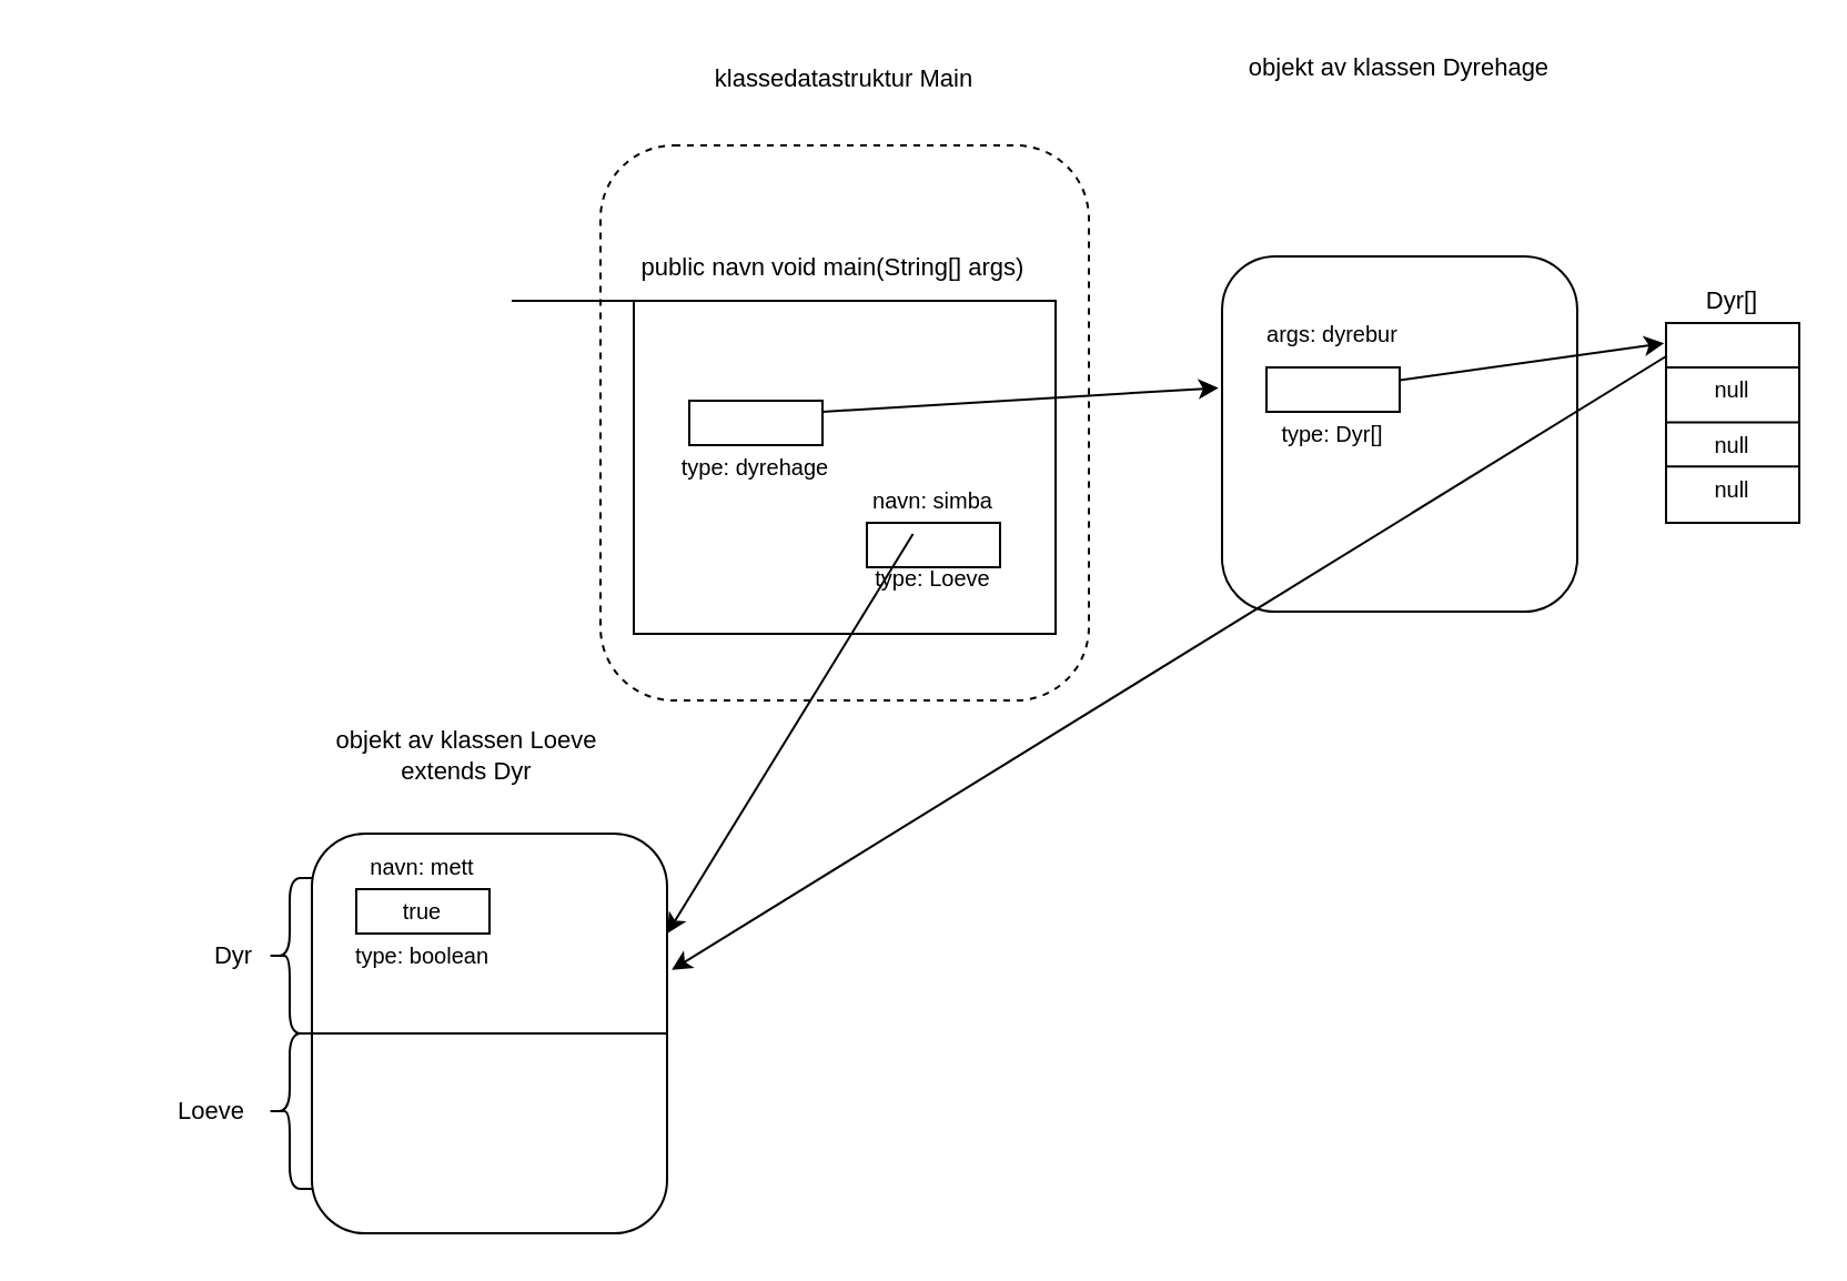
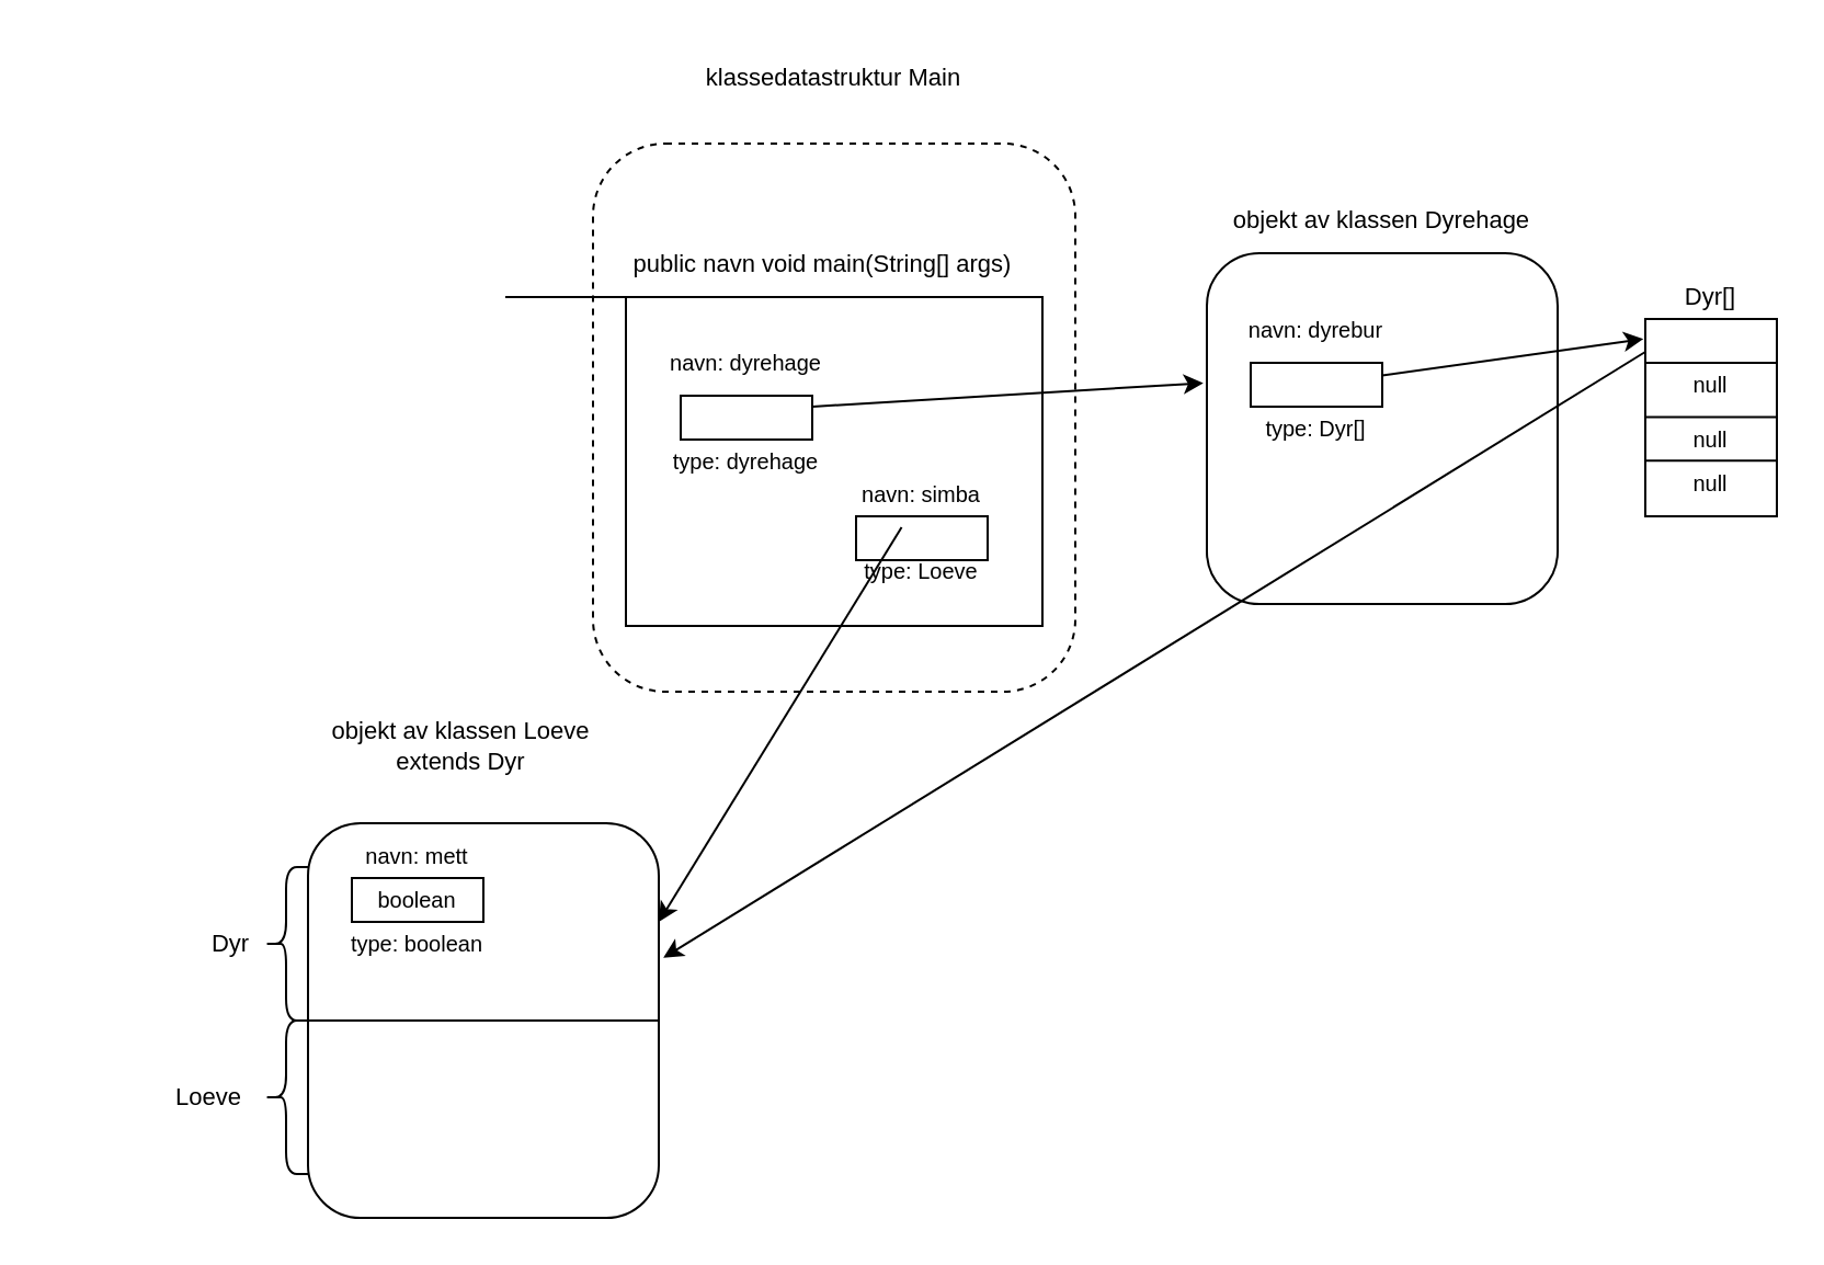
- <mxCell id="11" value="&lt;font style=&quot;font-size: 11px;&quot;&gt;objekt av klassen Dyrehage&lt;/font&gt;" style="text;html=1;strokeColor=none;fillColor=none;align=center;verticalAlign=middle;whiteSpace=wrap;rounded=0;fontSize=10;" vertex="1" parent="1"><mxGeometry x="555" y="15" width="150" height="30" as="geometry" /></mxCell>
+ <mxCell id="11" value="&lt;font style=&quot;font-size: 11px;&quot;&gt;objekt av klassen Dyrehage&lt;/font&gt;" style="text;html=1;strokeColor=none;fillColor=none;align=center;verticalAlign=middle;whiteSpace=wrap;rounded=0;fontSize=10;" vertex="1" parent="1"><mxGeometry x="555" y="85" width="150" height="30" as="geometry" /></mxCell>
- <mxCell id="13" value="&lt;font style=&quot;font-size: 10px;&quot;&gt;args: dyrebur&lt;/font&gt;" style="text;html=1;strokeColor=none;fillColor=none;align=center;verticalAlign=middle;whiteSpace=wrap;rounded=0;fontSize=11;" vertex="1" parent="1"><mxGeometry x="550" y="135" width="100" height="30" as="geometry" /></mxCell>
+ <mxCell id="13" value="&lt;font style=&quot;font-size: 10px;&quot;&gt;navn: dyrebur&lt;/font&gt;" style="text;html=1;strokeColor=none;fillColor=none;align=center;verticalAlign=middle;whiteSpace=wrap;rounded=0;fontSize=11;" vertex="1" parent="1"><mxGeometry x="550" y="135" width="100" height="30" as="geometry" /></mxCell>
+ <mxCell id="8" value="&lt;font style=&quot;font-size: 10px;&quot;&gt;navn: dyrehage&lt;/font&gt;" style="text;html=1;strokeColor=none;fillColor=none;align=center;verticalAlign=middle;whiteSpace=wrap;rounded=0;fontSize=11;" vertex="1" parent="1"><mxGeometry x="290" y="150" width="100" height="30" as="geometry" /></mxCell>
- <mxCell id="24" value="&lt;span style=&quot;font-size: 10px;&quot;&gt;true&lt;br&gt;&lt;/span&gt;" style="text;html=1;strokeColor=none;fillColor=none;align=center;verticalAlign=middle;whiteSpace=wrap;rounded=0;fontSize=11;" vertex="1" parent="1"><mxGeometry x="140" y="395" width="100" height="30" as="geometry" /></mxCell>
+ <mxCell id="24" value="&lt;span style=&quot;font-size: 10px;&quot;&gt;boolean&lt;br&gt;&lt;/span&gt;" style="text;html=1;strokeColor=none;fillColor=none;align=center;verticalAlign=middle;whiteSpace=wrap;rounded=0;fontSize=11;" vertex="1" parent="1"><mxGeometry x="140" y="395" width="100" height="30" as="geometry" /></mxCell>
